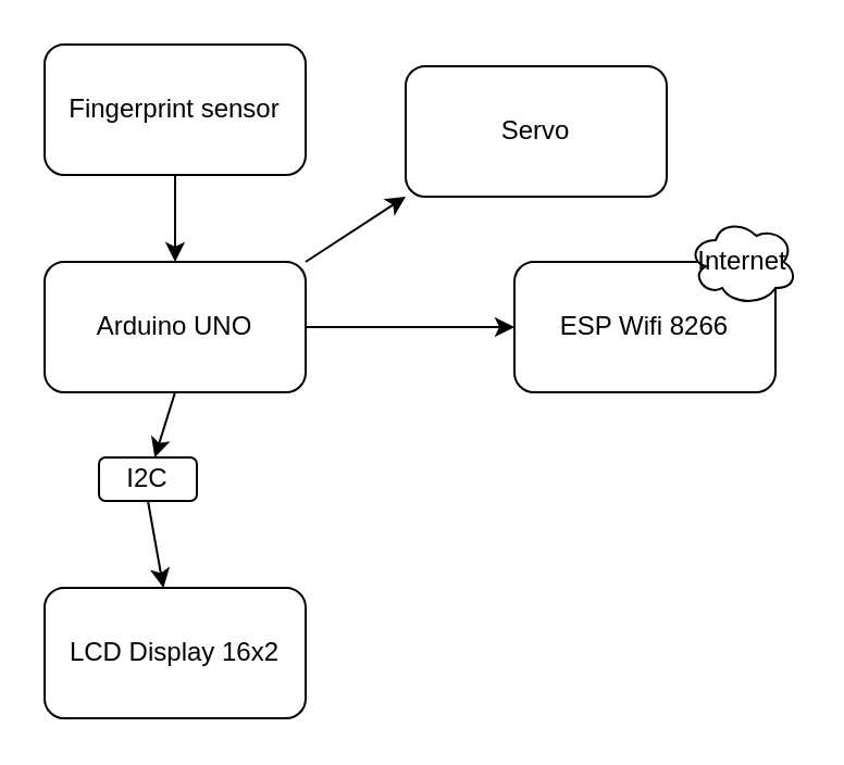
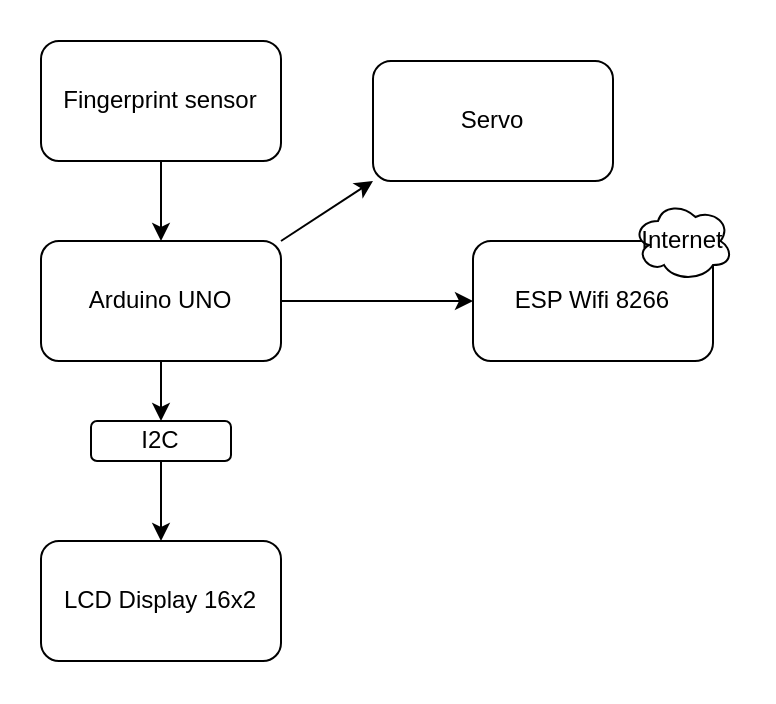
- <mxCell id="7" value="I2C" style="rounded=1;whiteSpace=wrap;html=1;" vertex="1" parent="1"><mxGeometry x="45" y="210" width="45" height="20" as="geometry" /></mxCell>
+ <mxCell id="7" value="I2C" style="rounded=1;whiteSpace=wrap;html=1;" vertex="1" parent="1"><mxGeometry x="45" y="210" width="70" height="20" as="geometry" /></mxCell>
